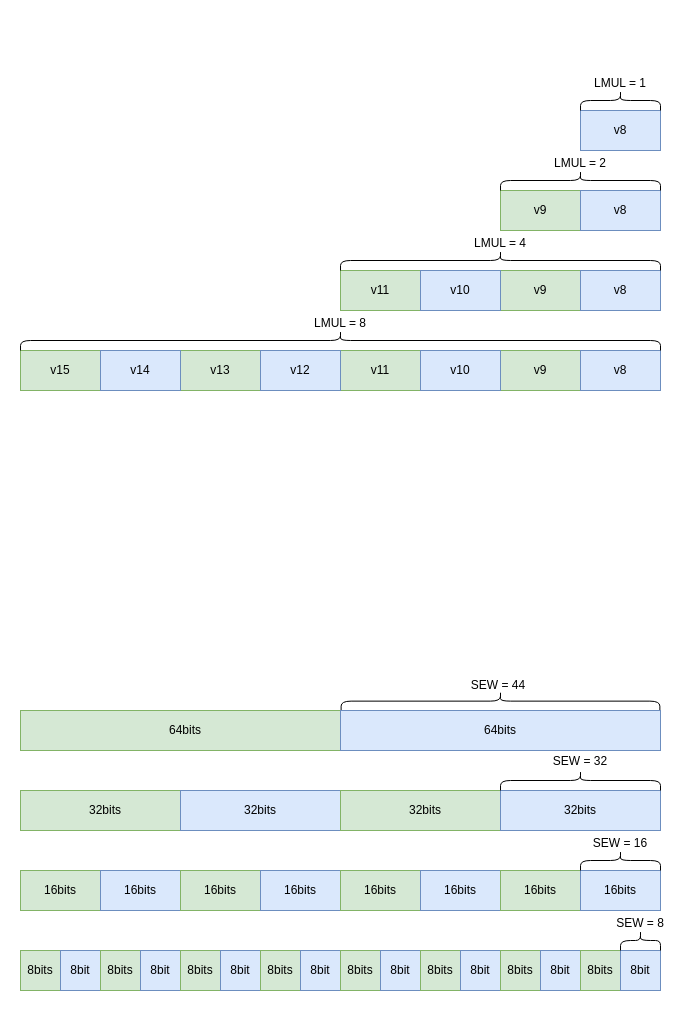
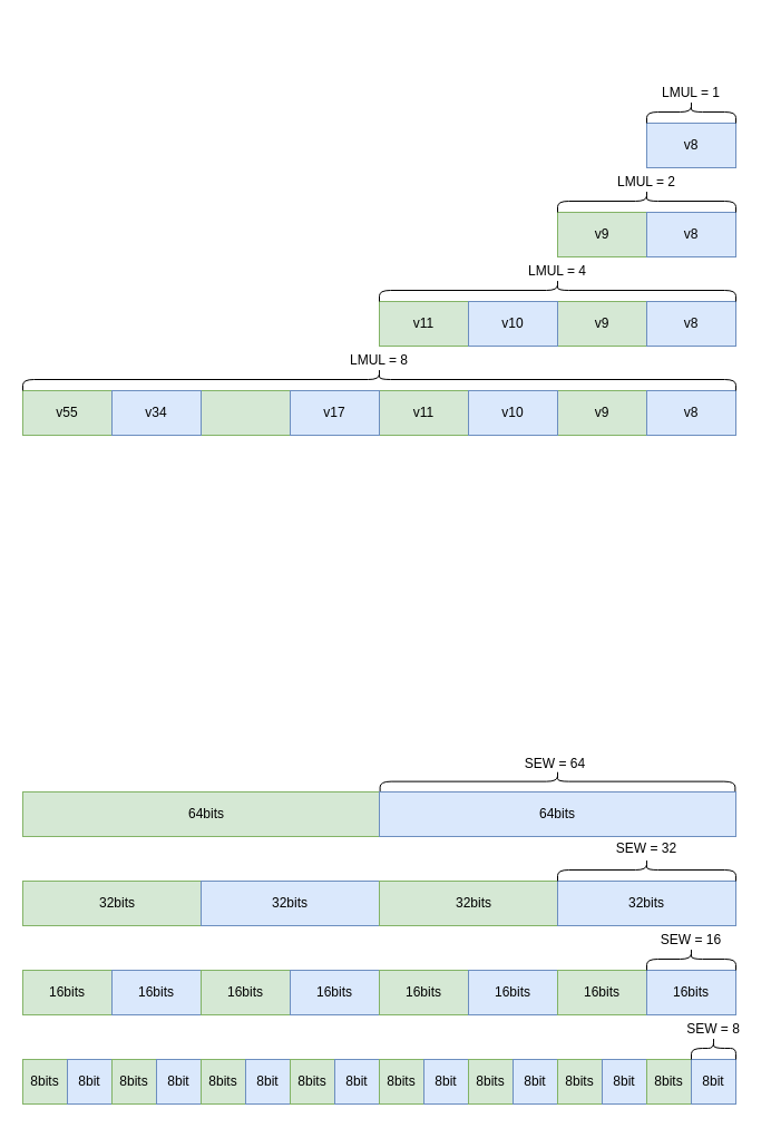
- <mxCell id="31" value="v15" style="text;html=1;strokeColor=none;fillColor=none;align=center;verticalAlign=middle;whiteSpace=wrap;rounded=0;" vertex="1" parent="1"><mxGeometry x="30" y="355" width="60" height="30" as="geometry" /></mxCell>
+ <mxCell id="31" value="v55" style="text;html=1;strokeColor=none;fillColor=none;align=center;verticalAlign=middle;whiteSpace=wrap;rounded=0;" vertex="1" parent="1"><mxGeometry x="30" y="355" width="60" height="30" as="geometry" /></mxCell>
- <mxCell id="30" value="v14" style="text;html=1;strokeColor=none;fillColor=none;align=center;verticalAlign=middle;whiteSpace=wrap;rounded=0;" vertex="1" parent="1"><mxGeometry x="110" y="355" width="60" height="30" as="geometry" /></mxCell>
+ <mxCell id="30" value="v34" style="text;html=1;strokeColor=none;fillColor=none;align=center;verticalAlign=middle;whiteSpace=wrap;rounded=0;" vertex="1" parent="1"><mxGeometry x="110" y="355" width="60" height="30" as="geometry" /></mxCell>
- <mxCell id="26" value="v13" style="text;html=1;strokeColor=none;fillColor=none;align=center;verticalAlign=middle;whiteSpace=wrap;rounded=0;" vertex="1" parent="1"><mxGeometry x="190" y="355" width="60" height="30" as="geometry" /></mxCell>
- <mxCell id="27" value="v12" style="text;html=1;strokeColor=none;fillColor=none;align=center;verticalAlign=middle;whiteSpace=wrap;rounded=0;" vertex="1" parent="1"><mxGeometry x="270" y="355" width="60" height="30" as="geometry" /></mxCell>
+ <mxCell id="27" value="v17" style="text;html=1;strokeColor=none;fillColor=none;align=center;verticalAlign=middle;whiteSpace=wrap;rounded=0;" vertex="1" parent="1"><mxGeometry x="270" y="355" width="60" height="30" as="geometry" /></mxCell>
- <mxCell id="71" value="SEW = 44" style="text;html=1;strokeColor=none;fillColor=none;align=center;verticalAlign=middle;whiteSpace=wrap;rounded=0;" vertex="1" parent="1"><mxGeometry x="467.5" y="670" width="60" height="30" as="geometry" /></mxCell>
+ <mxCell id="71" value="SEW = 64" style="text;html=1;strokeColor=none;fillColor=none;align=center;verticalAlign=middle;whiteSpace=wrap;rounded=0;" vertex="1" parent="1"><mxGeometry x="467.5" y="670" width="60" height="30" as="geometry" /></mxCell>
